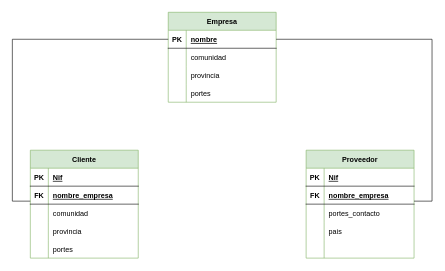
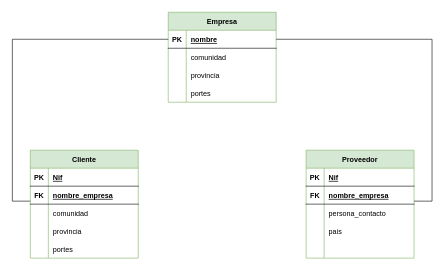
- <mxCell id="27" value="portes_contacto" style="shape=partialRectangle;connectable=0;fillColor=none;top=0;left=0;bottom=0;right=0;align=left;spacingLeft=6;overflow=hidden;" parent="25" vertex="1"><mxGeometry x="30" width="150" height="30" as="geometry"><mxRectangle width="150" height="30" as="alternateBounds" /></mxGeometry></mxCell>
+ <mxCell id="27" value="persona_contacto" style="shape=partialRectangle;connectable=0;fillColor=none;top=0;left=0;bottom=0;right=0;align=left;spacingLeft=6;overflow=hidden;" parent="25" vertex="1"><mxGeometry x="30" width="150" height="30" as="geometry"><mxRectangle width="150" height="30" as="alternateBounds" /></mxGeometry></mxCell>
